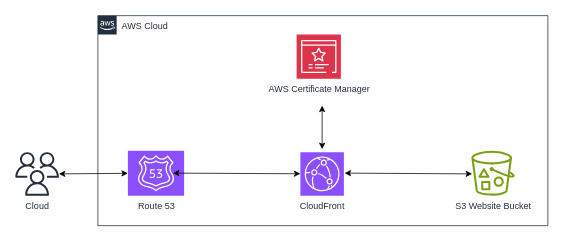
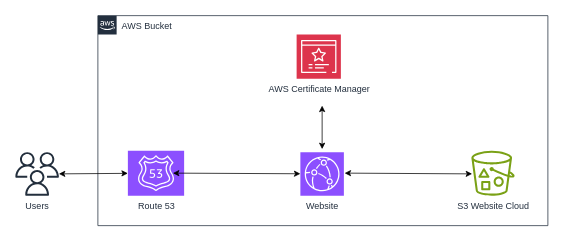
- <mxCell id="2" value="AWS Cloud" style="points=[[0,0],[0.25,0],[0.5,0],[0.75,0],[1,0],[1,0.25],[1,0.5],[1,0.75],[1,1],[0.75,1],[0.5,1],[0.25,1],[0,1],[0,0.75],[0,0.5],[0,0.25]];outlineConnect=0;gradientColor=none;html=1;whiteSpace=wrap;fontSize=12;fontStyle=0;container=1;pointerEvents=0;collapsible=0;recursiveResize=0;shape=mxgraph.aws4.group;grIcon=mxgraph.aws4.group_aws_cloud_alt;strokeColor=#232F3E;fillColor=none;verticalAlign=top;align=left;spacingLeft=30;fontColor=#232F3E;dashed=0;" vertex="1" parent="1"><mxGeometry x="130" y="20" width="600" height="280" as="geometry" /></mxCell>
+ <mxCell id="2" value="AWS Bucket" style="points=[[0,0],[0.25,0],[0.5,0],[0.75,0],[1,0],[1,0.25],[1,0.5],[1,0.75],[1,1],[0.75,1],[0.5,1],[0.25,1],[0,1],[0,0.75],[0,0.5],[0,0.25]];outlineConnect=0;gradientColor=none;html=1;whiteSpace=wrap;fontSize=12;fontStyle=0;container=1;pointerEvents=0;collapsible=0;recursiveResize=0;shape=mxgraph.aws4.group;grIcon=mxgraph.aws4.group_aws_cloud_alt;strokeColor=#232F3E;fillColor=none;verticalAlign=top;align=left;spacingLeft=30;fontColor=#232F3E;dashed=0;" vertex="1" parent="1"><mxGeometry x="130" y="20" width="600" height="280" as="geometry" /></mxCell>
- <mxCell id="9" value="Cloud" style="sketch=0;outlineConnect=0;fontColor=#232F3E;gradientColor=none;fillColor=#232F3D;strokeColor=none;dashed=0;verticalLabelPosition=bottom;verticalAlign=top;align=center;html=1;fontSize=12;fontStyle=0;aspect=fixed;pointerEvents=1;shape=mxgraph.aws4.users;" vertex="1" parent="1"><mxGeometry x="20" y="202" width="58" height="58" as="geometry" /></mxCell>
+ <mxCell id="9" value="Users" style="sketch=0;outlineConnect=0;fontColor=#232F3E;gradientColor=none;fillColor=#232F3D;strokeColor=none;dashed=0;verticalLabelPosition=bottom;verticalAlign=top;align=center;html=1;fontSize=12;fontStyle=0;aspect=fixed;pointerEvents=1;shape=mxgraph.aws4.users;" vertex="1" parent="1"><mxGeometry x="20" y="202" width="58" height="58" as="geometry" /></mxCell>
- <mxCell id="8" value="CloudFront" style="sketch=0;points=[[0,0,0],[0.25,0,0],[0.5,0,0],[0.75,0,0],[1,0,0],[0,1,0],[0.25,1,0],[0.5,1,0],[0.75,1,0],[1,1,0],[0,0.25,0],[0,0.5,0],[0,0.75,0],[1,0.25,0],[1,0.5,0],[1,0.75,0]];outlineConnect=0;fontColor=#232F3E;fillColor=#8C4FFF;strokeColor=#ffffff;dashed=0;verticalLabelPosition=bottom;verticalAlign=top;align=center;html=1;fontSize=12;fontStyle=0;aspect=fixed;shape=mxgraph.aws4.resourceIcon;resIcon=mxgraph.aws4.cloudfront;" vertex="1" parent="1"><mxGeometry x="400" y="202" width="58" height="58" as="geometry" /></mxCell>
+ <mxCell id="8" value="Website" style="sketch=0;points=[[0,0,0],[0.25,0,0],[0.5,0,0],[0.75,0,0],[1,0,0],[0,1,0],[0.25,1,0],[0.5,1,0],[0.75,1,0],[1,1,0],[0,0.25,0],[0,0.5,0],[0,0.75,0],[1,0.25,0],[1,0.5,0],[1,0.75,0]];outlineConnect=0;fontColor=#232F3E;fillColor=#8C4FFF;strokeColor=#ffffff;dashed=0;verticalLabelPosition=bottom;verticalAlign=top;align=center;html=1;fontSize=12;fontStyle=0;aspect=fixed;shape=mxgraph.aws4.resourceIcon;resIcon=mxgraph.aws4.cloudfront;" vertex="1" parent="1"><mxGeometry x="400" y="202" width="58" height="58" as="geometry" /></mxCell>
- <mxCell id="5" value="S3 Website Bucket" style="sketch=0;outlineConnect=0;fontColor=#232F3E;gradientColor=none;fillColor=#7AA116;strokeColor=none;dashed=0;verticalLabelPosition=bottom;verticalAlign=top;align=center;html=1;fontSize=12;fontStyle=0;aspect=fixed;pointerEvents=1;shape=mxgraph.aws4.bucket_with_objects;" vertex="1" parent="2"><mxGeometry x="498" y="180" width="57.69" height="60" as="geometry" /></mxCell>
+ <mxCell id="5" value="S3 Website Cloud" style="sketch=0;outlineConnect=0;fontColor=#232F3E;gradientColor=none;fillColor=#7AA116;strokeColor=none;dashed=0;verticalLabelPosition=bottom;verticalAlign=top;align=center;html=1;fontSize=12;fontStyle=0;aspect=fixed;pointerEvents=1;shape=mxgraph.aws4.bucket_with_objects;" vertex="1" parent="2"><mxGeometry x="498" y="180" width="57.69" height="60" as="geometry" /></mxCell>
